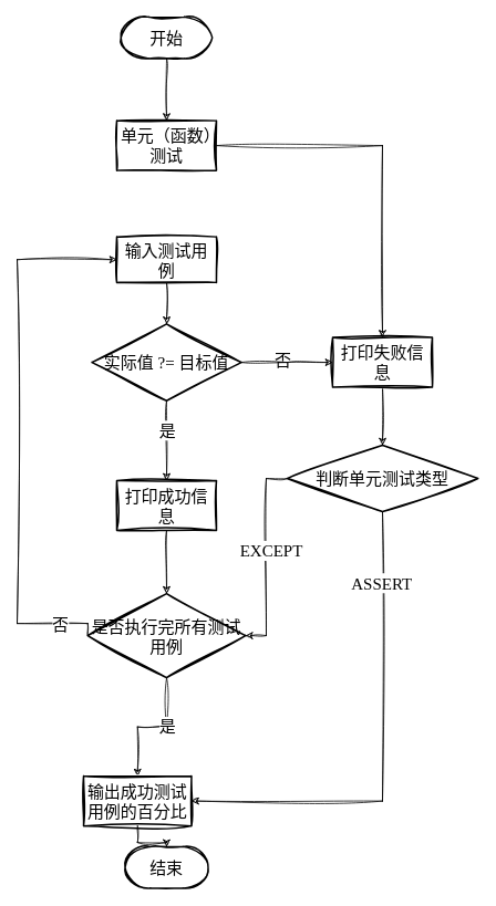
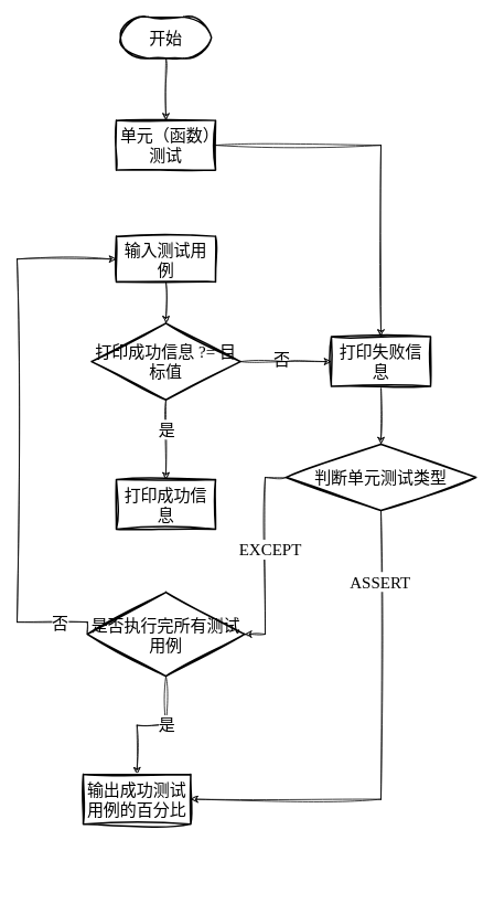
- <mxCell id="11" value="实际值 ?= 目标值" style="rhombus;whiteSpace=wrap;html=1;fontSize=20;fontFamily=Architects Daughter;strokeWidth=2;sketch=1;hachureGap=4;jiggle=2;curveFitting=1;fontSource=https%3A%2F%2Ffonts.googleapis.com%2Fcss%3Ffamily%3DArchitects%2BDaughter;" vertex="1" parent="1"><mxGeometry x="110" y="390" width="180" height="92.5" as="geometry" /></mxCell>
+ <mxCell id="11" value="打印成功信息 ?= 目标值" style="rhombus;whiteSpace=wrap;html=1;fontSize=20;fontFamily=Architects Daughter;strokeWidth=2;sketch=1;hachureGap=4;jiggle=2;curveFitting=1;fontSource=https%3A%2F%2Ffonts.googleapis.com%2Fcss%3Ffamily%3DArchitects%2BDaughter;" vertex="1" parent="1"><mxGeometry x="110" y="390" width="180" height="92.5" as="geometry" /></mxCell>
- <mxCell id="12" value="" style="edgeStyle=orthogonalEdgeStyle;rounded=0;sketch=1;hachureGap=4;jiggle=2;curveFitting=1;orthogonalLoop=1;jettySize=auto;html=1;fontFamily=Architects Daughter;fontSource=https%3A%2F%2Ffonts.googleapis.com%2Fcss%3Ffamily%3DArchitects%2BDaughter;fontSize=16;" edge="1" parent="1" source="13" target="21"><mxGeometry relative="1" as="geometry" /></mxCell>
- <mxCell id="29" style="edgeStyle=orthogonalEdgeStyle;rounded=0;sketch=1;hachureGap=4;jiggle=2;curveFitting=1;orthogonalLoop=1;jettySize=auto;html=1;entryX=0.5;entryY=0;entryDx=0;entryDy=0;entryPerimeter=0;fontFamily=Architects Daughter;fontSource=https%3A%2F%2Ffonts.googleapis.com%2Fcss%3Ffamily%3DArchitects%2BDaughter;fontSize=16;" edge="1" parent="1" source="22" target="28"><mxGeometry relative="1" as="geometry" /></mxCell>
- <mxCell id="28" value="结束" style="strokeWidth=2;html=1;shape=mxgraph.flowchart.terminator;whiteSpace=wrap;sketch=1;hachureGap=4;jiggle=2;curveFitting=1;fontFamily=Architects Daughter;fontSource=https%3A%2F%2Ffonts.googleapis.com%2Fcss%3Ffamily%3DArchitects%2BDaughter;fontSize=20;" vertex="1" parent="1"><mxGeometry x="150" y="1020" width="100" height="50" as="geometry" /></mxCell>
